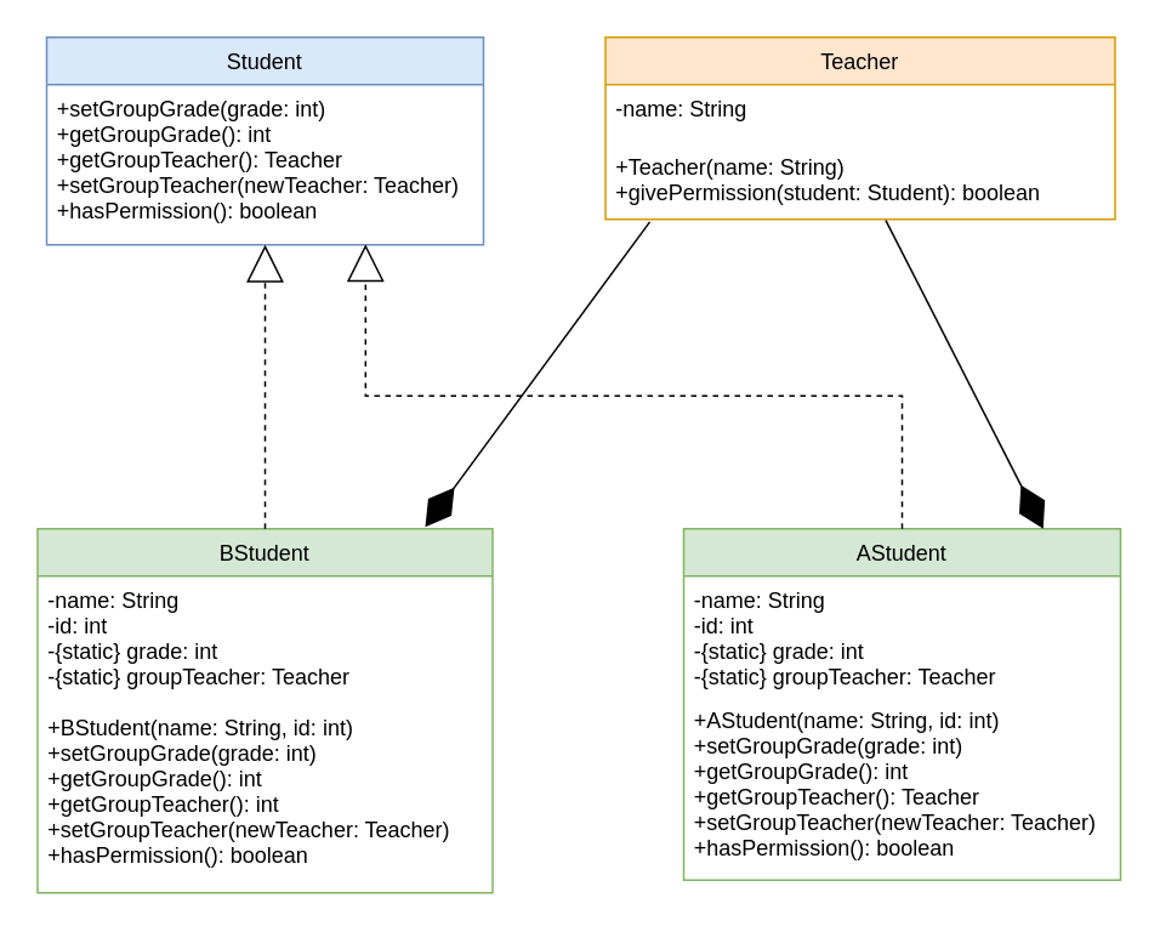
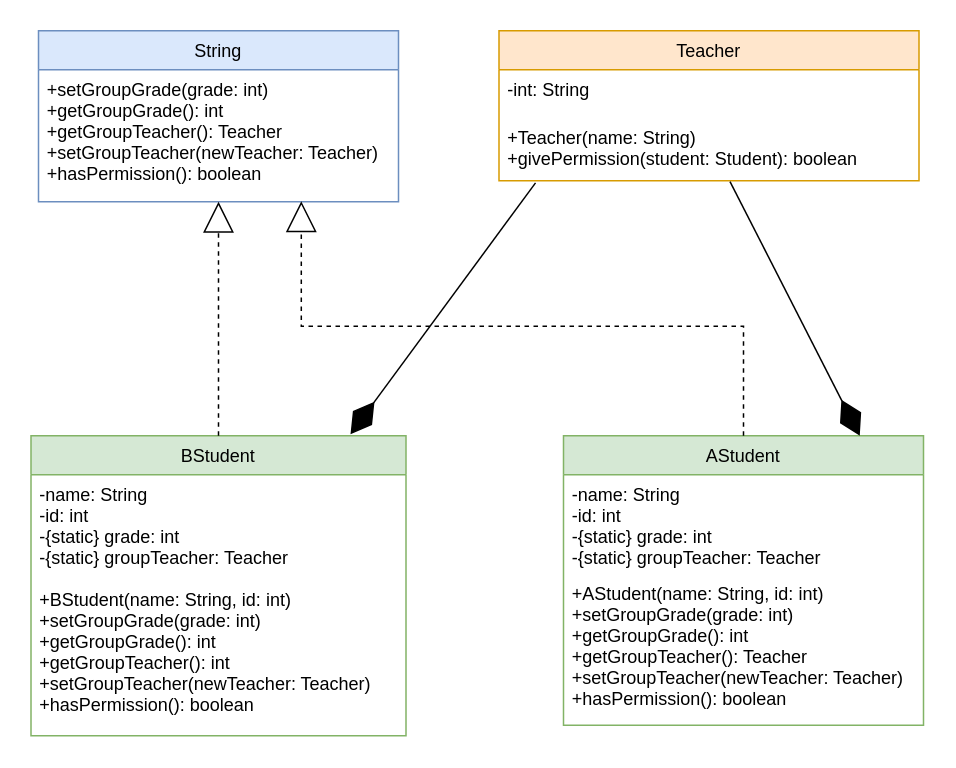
- <mxCell id="2" value="Student" style="swimlane;fontStyle=0;childLayout=stackLayout;horizontal=1;startSize=26;horizontalStack=0;resizeParent=1;resizeParentMax=0;resizeLast=0;collapsible=1;marginBottom=0;fillColor=#dae8fc;strokeColor=#6c8ebf;" parent="1" vertex="1"><mxGeometry x="25" y="20" width="240" height="114" as="geometry"><mxRectangle x="230" y="140" width="160" height="26" as="alternateBounds" /></mxGeometry></mxCell>
+ <mxCell id="2" value="String" style="swimlane;fontStyle=0;childLayout=stackLayout;horizontal=1;startSize=26;horizontalStack=0;resizeParent=1;resizeParentMax=0;resizeLast=0;collapsible=1;marginBottom=0;fillColor=#dae8fc;strokeColor=#6c8ebf;" parent="1" vertex="1"><mxGeometry x="25" y="20" width="240" height="114" as="geometry"><mxRectangle x="230" y="140" width="160" height="26" as="alternateBounds" /></mxGeometry></mxCell>
- <mxCell id="11" value="-name: String" style="text;strokeColor=none;fillColor=none;align=left;verticalAlign=top;spacingLeft=4;spacingRight=4;overflow=hidden;rotatable=0;points=[[0,0.5],[1,0.5]];portConstraint=eastwest;" parent="10" vertex="1"><mxGeometry y="26" width="280" height="32" as="geometry" /></mxCell>
+ <mxCell id="11" value="-int: String" style="text;strokeColor=none;fillColor=none;align=left;verticalAlign=top;spacingLeft=4;spacingRight=4;overflow=hidden;rotatable=0;points=[[0,0.5],[1,0.5]];portConstraint=eastwest;" parent="10" vertex="1"><mxGeometry y="26" width="280" height="32" as="geometry" /></mxCell>
